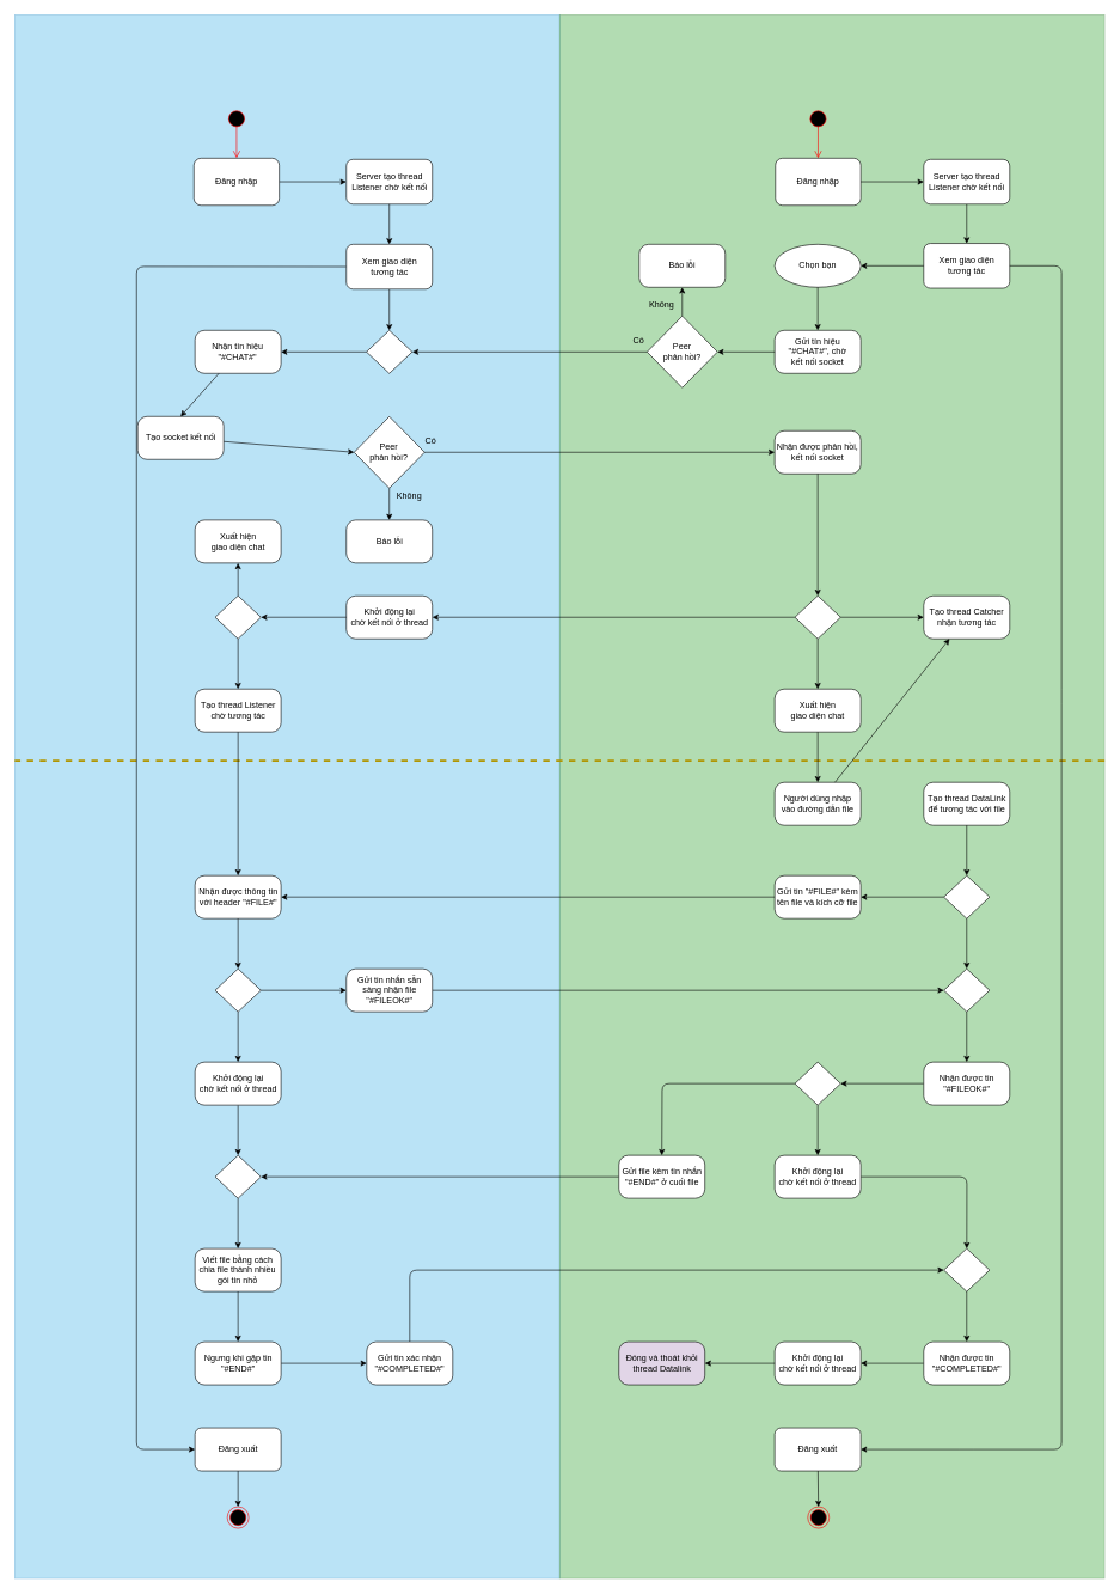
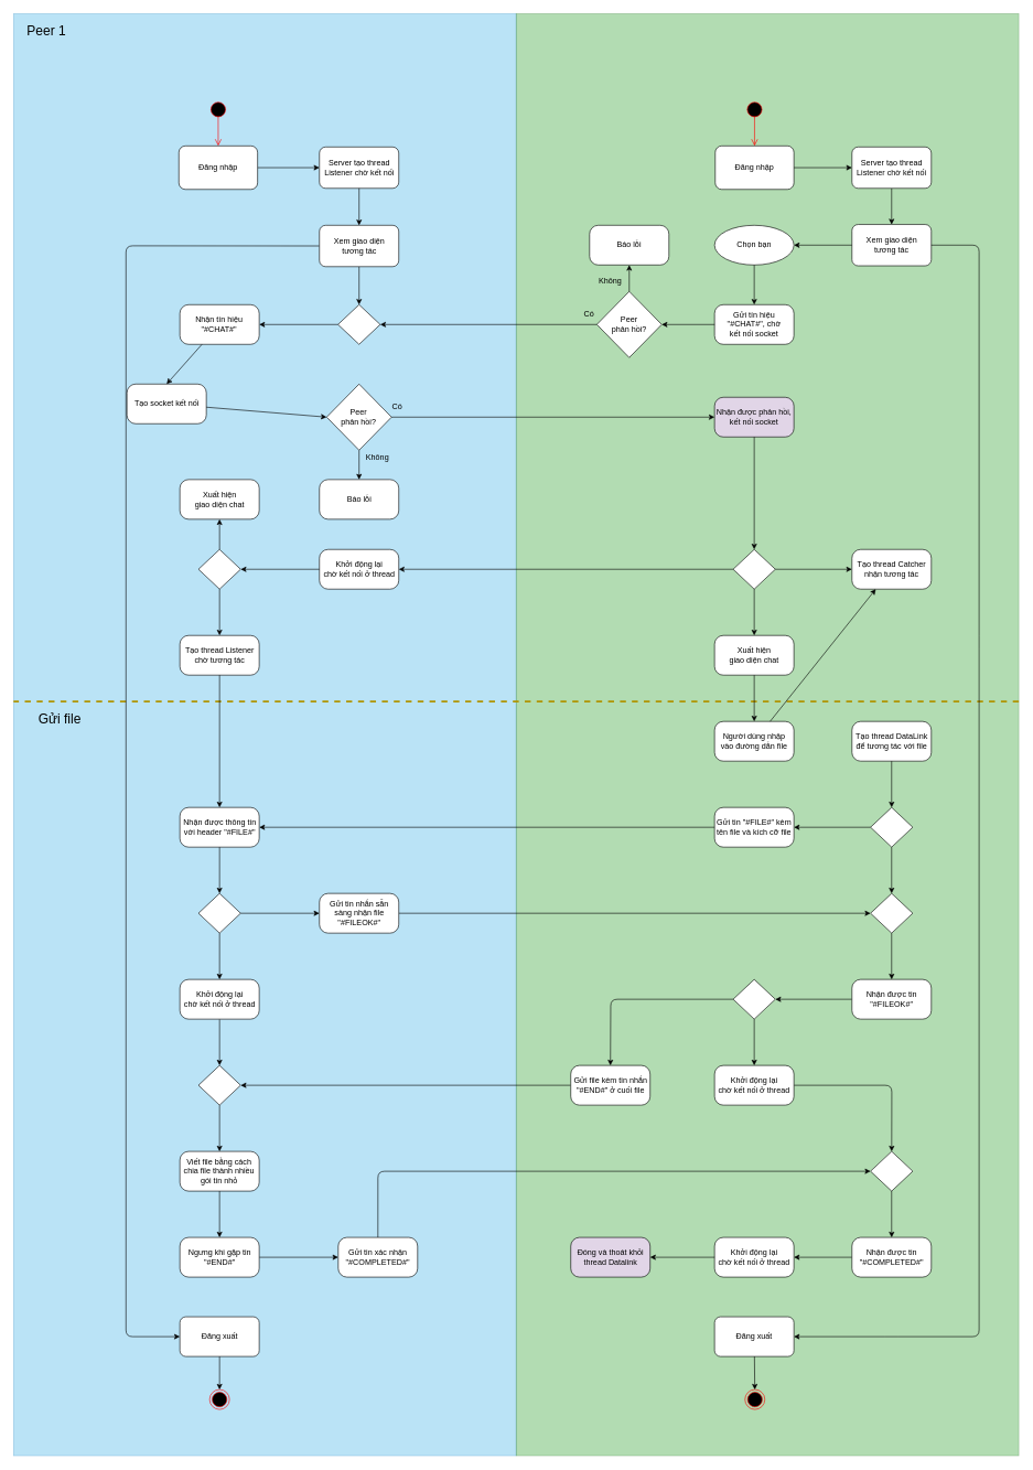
+ <mxCell id="5" value="&lt;font style=&quot;font-size: 20px&quot;&gt;Peer 1&lt;/font&gt;" style="text;html=1;strokeColor=none;fillColor=none;align=center;verticalAlign=middle;whiteSpace=wrap;rounded=0;opacity=30;" parent="1" vertex="1"><mxGeometry x="20" y="20" width="100" height="50" as="geometry" /></mxCell>
- <mxCell id="67" value="Nhận được phản hồi,&lt;br&gt;kết nối socket&lt;br&gt;" style="whiteSpace=wrap;html=1;rounded=1;arcSize=22;" parent="1" vertex="1"><mxGeometry x="1080" y="600" width="120" height="60" as="geometry" /></mxCell>
+ <mxCell id="67" value="Nhận được phản hồi,&lt;br&gt;kết nối socket&lt;br&gt;" style="whiteSpace=wrap;html=1;rounded=1;arcSize=22;fillColor=#e1d5e7;" parent="1" vertex="1"><mxGeometry x="1080" y="600" width="120" height="60" as="geometry" /></mxCell>
+ <mxCell id="7" value="&lt;font style=&quot;font-size: 20px&quot;&gt;Gửi file&lt;/font&gt;" style="text;html=1;strokeColor=none;fillColor=none;align=center;verticalAlign=middle;whiteSpace=wrap;rounded=0;opacity=30;" parent="1" vertex="1"><mxGeometry x="20" y="1060" width="140" height="50" as="geometry" /></mxCell>
